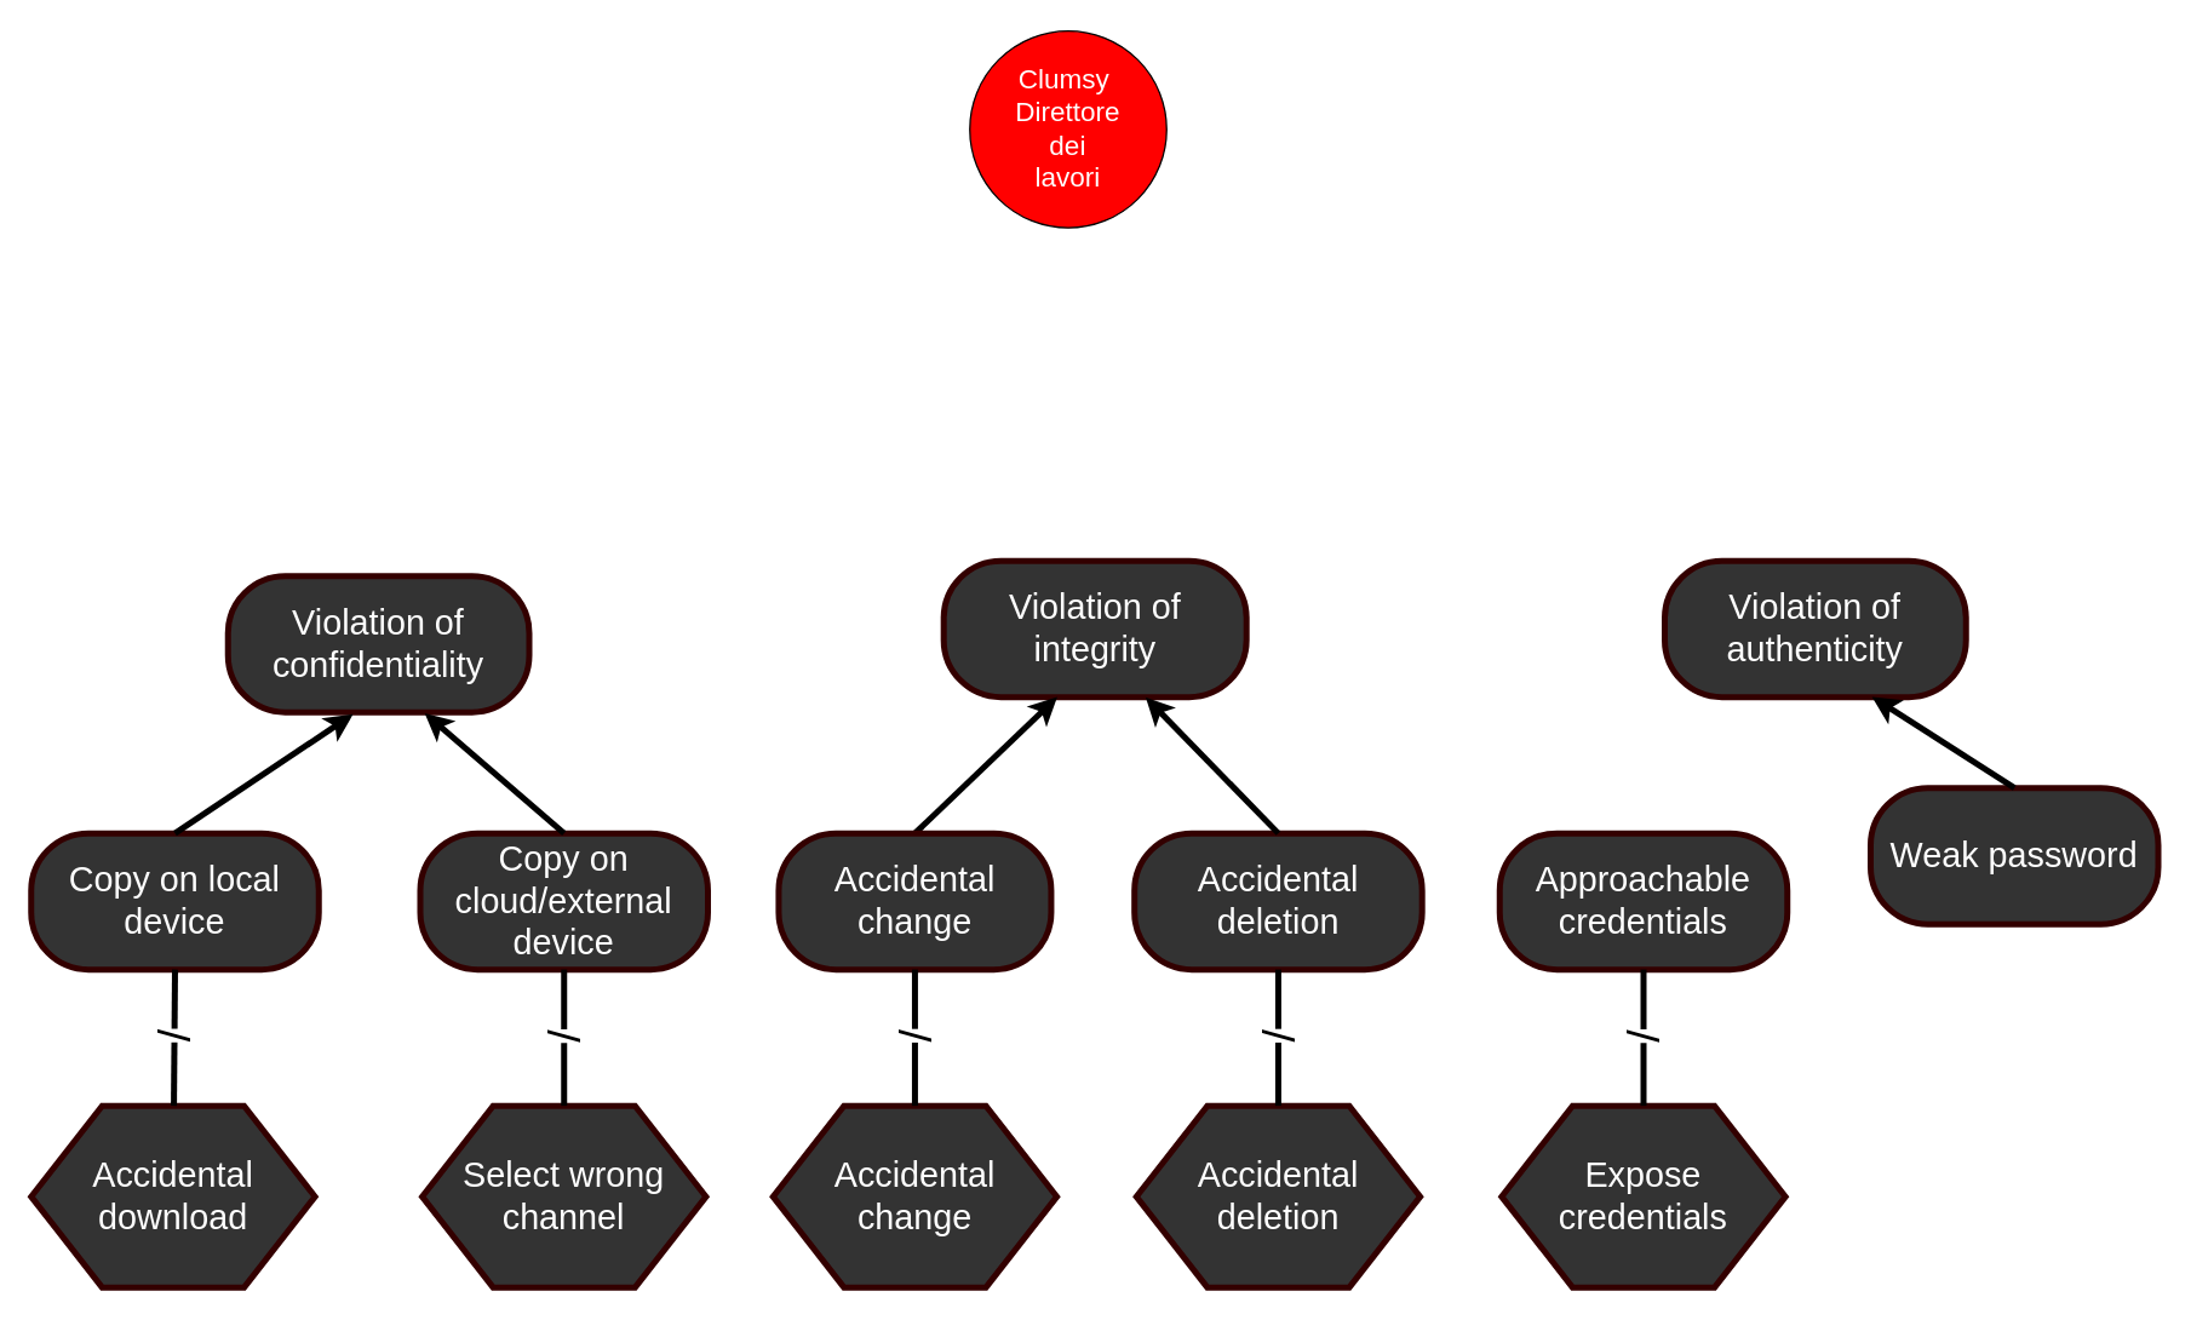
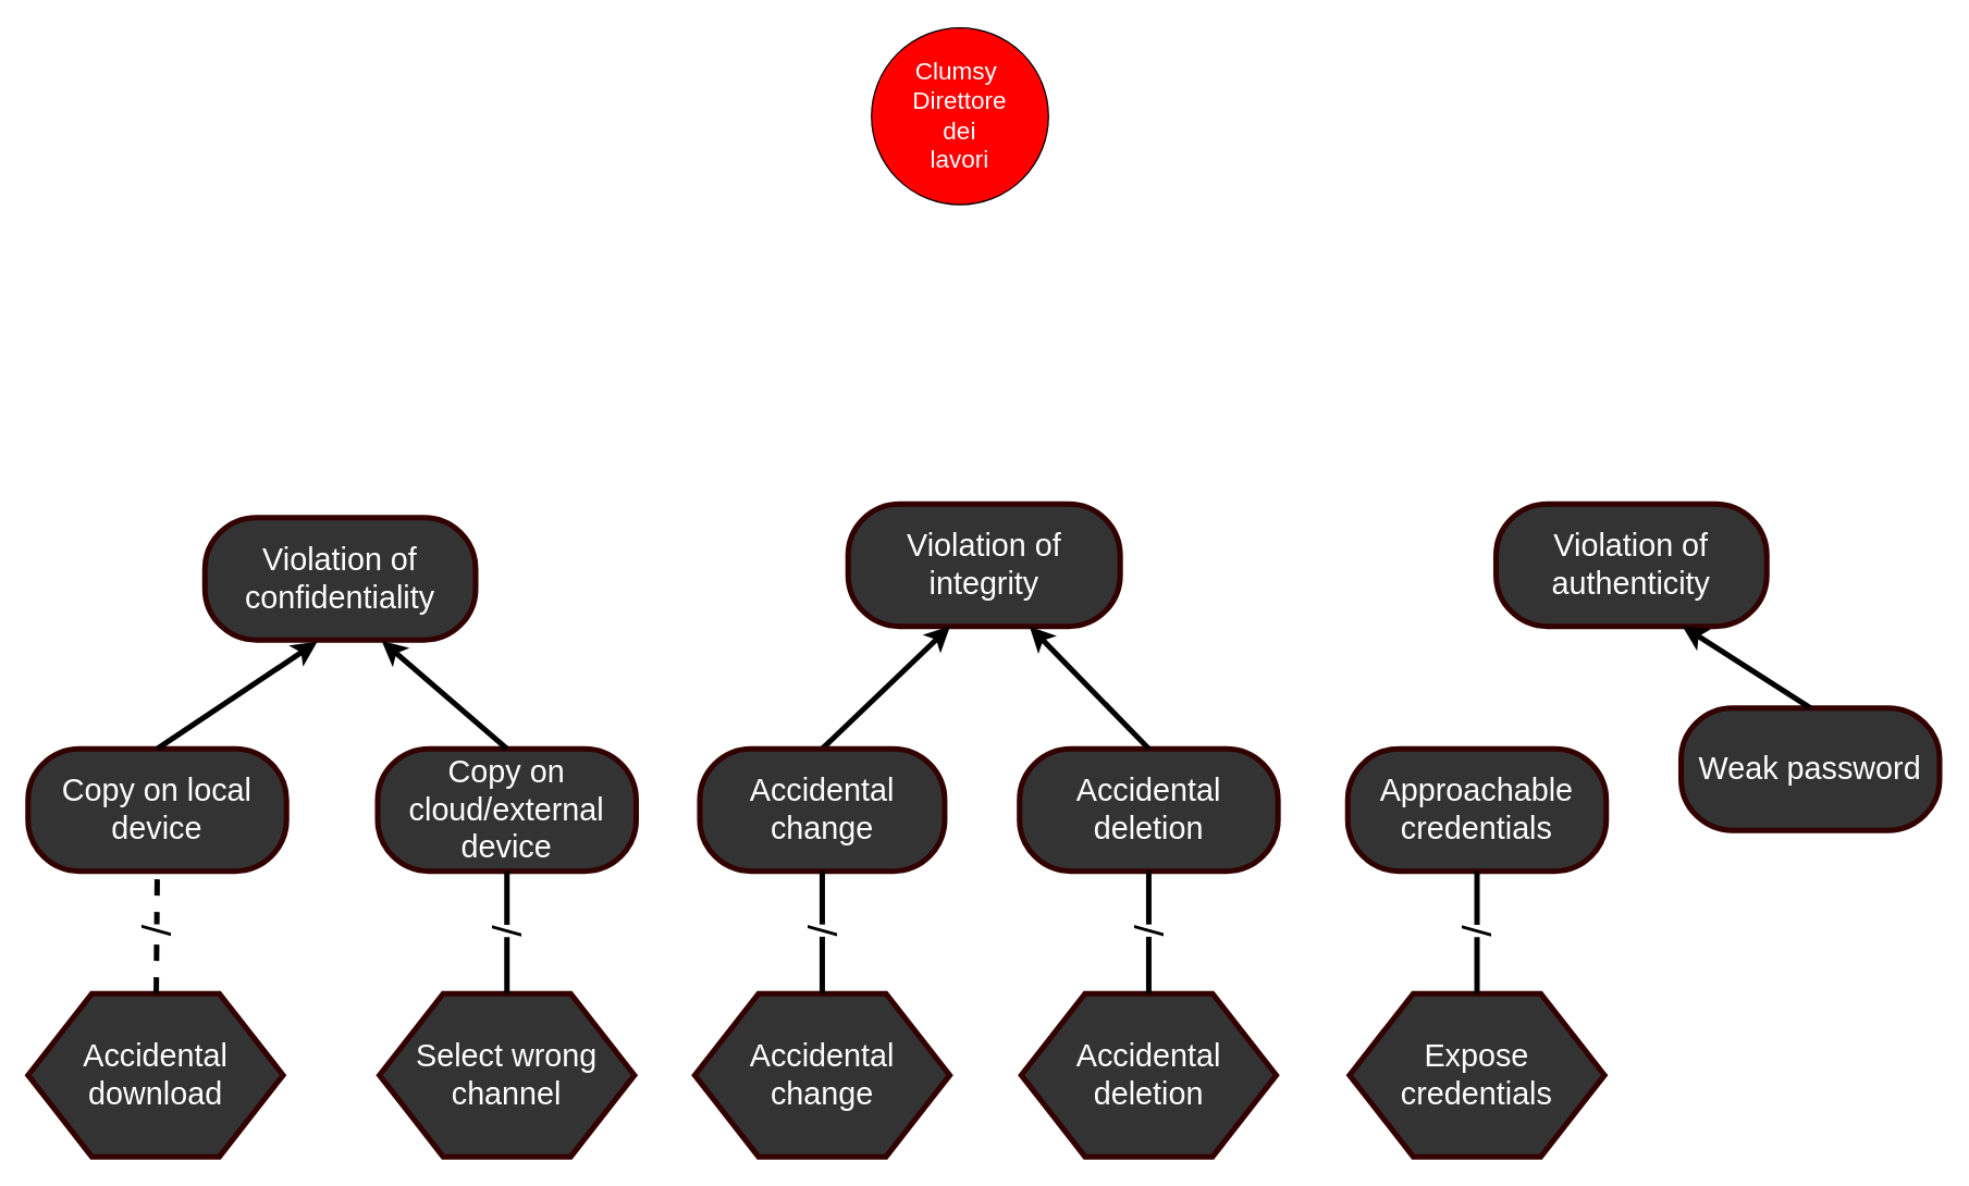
- <mxCell id="18" value="/" style="endArrow=none;html=1;fontColor=#000000;entryX=0.5;entryY=1;entryDx=0;entryDy=0;strokeWidth=4;horizontal=0;fontSize=30;" parent="1" source="17" target="6" edge="1"><mxGeometry width="50" height="50" relative="1" as="geometry"><mxPoint x="105" y="740" as="sourcePoint" /><mxPoint x="105" y="630" as="targetPoint" /></mxGeometry></mxCell>
+ <mxCell id="18" value="/" style="endArrow=none;html=1;fontColor=#000000;entryX=0.5;entryY=1;entryDx=0;entryDy=0;strokeWidth=4;horizontal=0;fontSize=30;dashed=1;" parent="1" source="17" target="6" edge="1"><mxGeometry width="50" height="50" relative="1" as="geometry"><mxPoint x="105" y="740" as="sourcePoint" /><mxPoint x="105" y="630" as="targetPoint" /></mxGeometry></mxCell>
